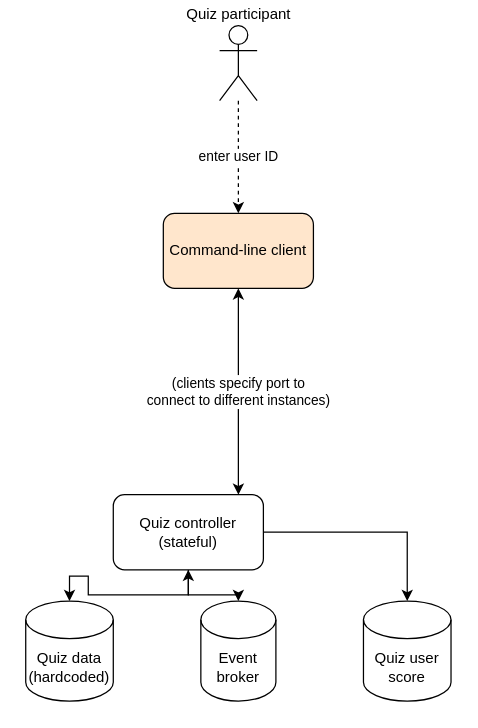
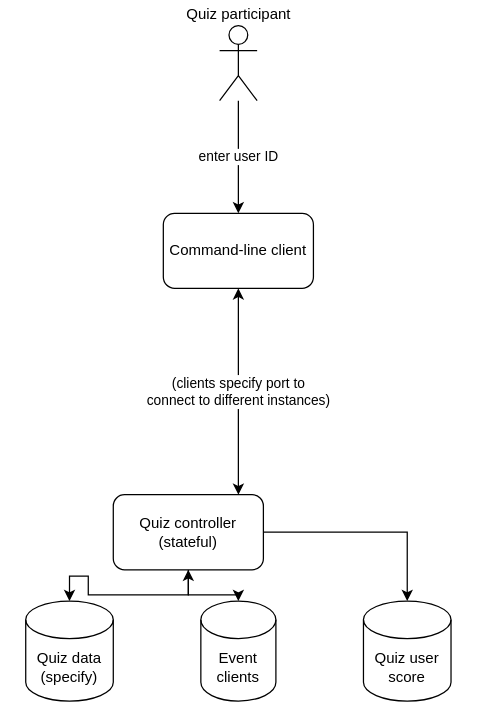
- <mxCell id="7" value="enter user ID" style="edgeStyle=orthogonalEdgeStyle;rounded=0;orthogonalLoop=1;jettySize=auto;html=1;dashed=1;" edge="1" parent="1" source="8" target="9"><mxGeometry relative="1" as="geometry" /></mxCell>
+ <mxCell id="7" value="enter user ID" style="edgeStyle=orthogonalEdgeStyle;rounded=0;orthogonalLoop=1;jettySize=auto;html=1;" edge="1" parent="1" source="8" target="9"><mxGeometry relative="1" as="geometry" /></mxCell>
- <mxCell id="9" value="Command-line client" style="rounded=1;whiteSpace=wrap;html=1;fillColor=#ffe6cc;" vertex="1" parent="1"><mxGeometry x="130" y="170" width="120" height="60" as="geometry" /></mxCell>
+ <mxCell id="9" value="Command-line client" style="rounded=1;whiteSpace=wrap;html=1;" vertex="1" parent="1"><mxGeometry x="130" y="170" width="120" height="60" as="geometry" /></mxCell>
- <mxCell id="11" value="Quiz data&lt;br&gt;(hardcoded)" style="shape=cylinder3;whiteSpace=wrap;html=1;boundedLbl=1;backgroundOutline=1;size=15;" vertex="1" parent="1"><mxGeometry x="20" y="480" width="70" height="80" as="geometry" /></mxCell>
+ <mxCell id="11" value="Quiz data&lt;br&gt;(specify)" style="shape=cylinder3;whiteSpace=wrap;html=1;boundedLbl=1;backgroundOutline=1;size=15;" vertex="1" parent="1"><mxGeometry x="20" y="480" width="70" height="80" as="geometry" /></mxCell>
- <mxCell id="6" value="Event broker" style="shape=cylinder3;whiteSpace=wrap;html=1;boundedLbl=1;backgroundOutline=1;size=15;" vertex="1" parent="1"><mxGeometry x="160" y="480" width="60" height="80" as="geometry" /></mxCell>
+ <mxCell id="6" value="Event clients" style="shape=cylinder3;whiteSpace=wrap;html=1;boundedLbl=1;backgroundOutline=1;size=15;" vertex="1" parent="1"><mxGeometry x="160" y="480" width="60" height="80" as="geometry" /></mxCell>
